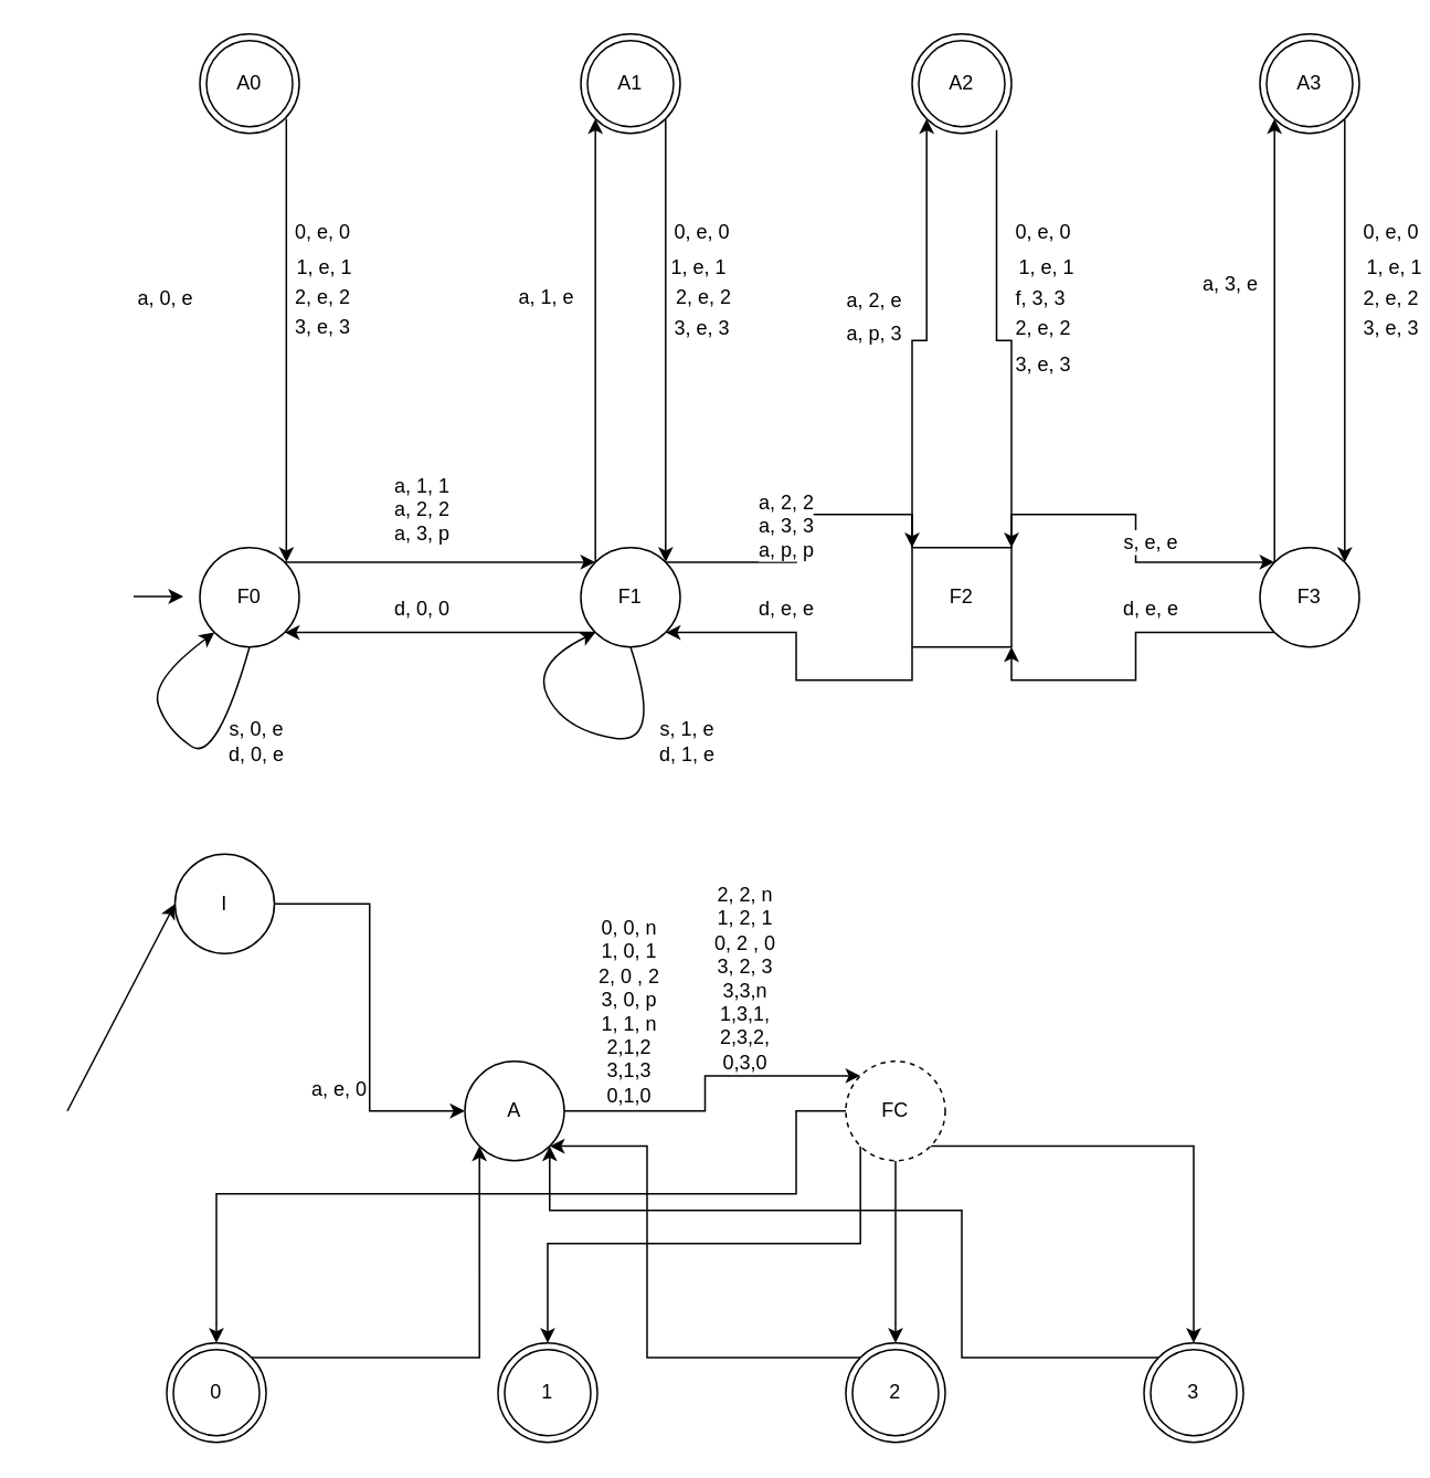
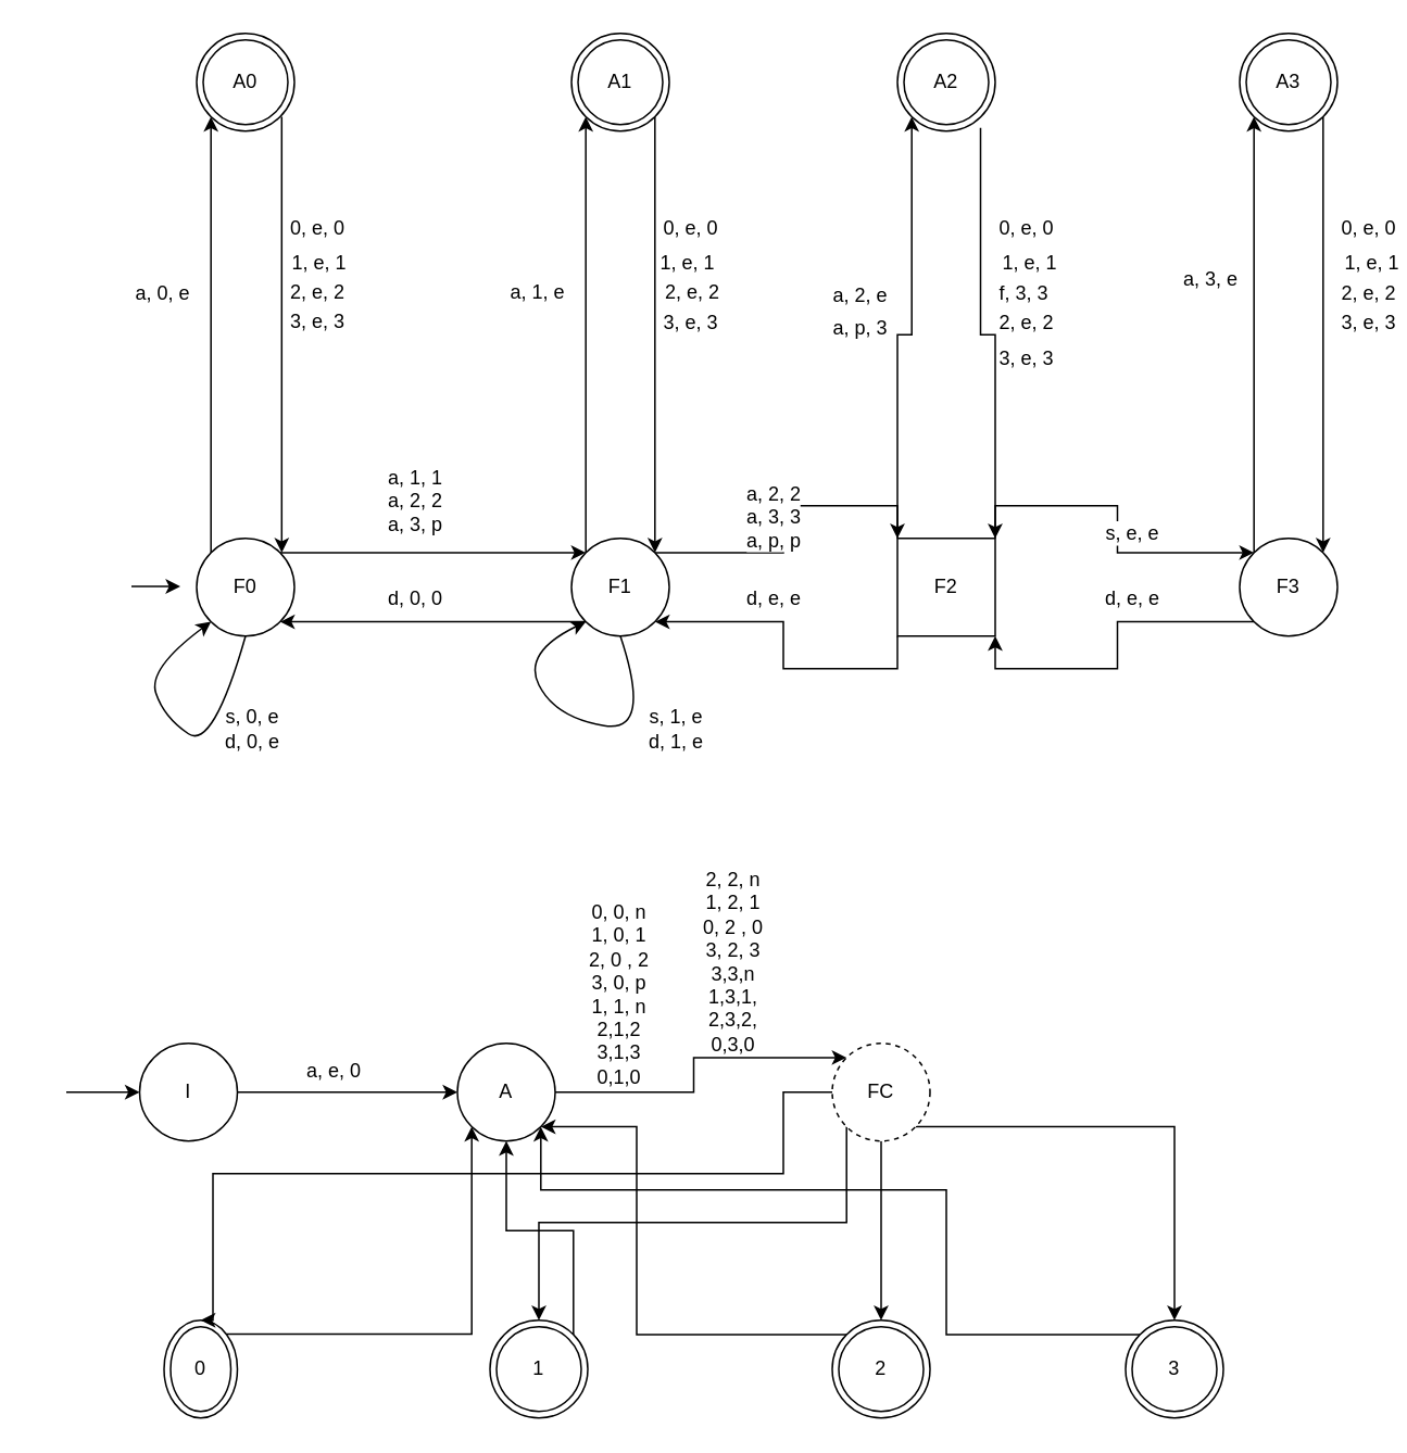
+ <mxCell id="3" style="edgeStyle=orthogonalEdgeStyle;rounded=0;orthogonalLoop=1;jettySize=auto;html=1;fontFamily=Helvetica;fontSize=12;fontColor=default;exitX=0;exitY=0;exitDx=0;exitDy=0;entryX=0;entryY=1;entryDx=0;entryDy=0;" parent="1" source="5" target="19" edge="1"><mxGeometry relative="1" as="geometry"><mxPoint x="100" y="260" as="sourcePoint" /></mxGeometry></mxCell>
- <mxCell id="69" value="&lt;span style=&quot;background-color: transparent; color: light-dark(rgb(0, 0, 0), rgb(255, 255, 255));&quot;&gt;I&lt;/span&gt;" style="ellipse;whiteSpace=wrap;html=1;aspect=fixed;" vertex="1" parent="1"><mxGeometry x="105" y="515" width="60" height="60" as="geometry" /></mxCell>
+ <mxCell id="69" value="&lt;span style=&quot;background-color: transparent; color: light-dark(rgb(0, 0, 0), rgb(255, 255, 255));&quot;&gt;I&lt;/span&gt;" style="ellipse;whiteSpace=wrap;html=1;aspect=fixed;" vertex="1" parent="1"><mxGeometry x="85" y="640" width="60" height="60" as="geometry" /></mxCell>
+ <mxCell id="60" style="edgeStyle=orthogonalEdgeStyle;rounded=0;orthogonalLoop=1;jettySize=auto;html=1;exitX=1;exitY=0;exitDx=0;exitDy=0;entryX=0.5;entryY=1;entryDx=0;entryDy=0;" edge="1" parent="1" source="61" target="67"><mxGeometry relative="1" as="geometry" /></mxCell>
- <mxCell id="59" value="0" style="ellipse;shape=doubleEllipse;whiteSpace=wrap;html=1;aspect=fixed;strokeColor=default;align=center;verticalAlign=middle;fontFamily=Helvetica;fontSize=12;fontColor=default;fillColor=default;" vertex="1" parent="1"><mxGeometry x="100" y="810" width="60" height="60" as="geometry" /></mxCell>
+ <mxCell id="59" value="0" style="ellipse;shape=doubleEllipse;whiteSpace=wrap;html=1;aspect=fixed;strokeColor=default;align=center;verticalAlign=middle;fontFamily=Helvetica;fontSize=12;fontColor=default;fillColor=default;" vertex="1" parent="1"><mxGeometry x="100" y="810" width="45" height="60" as="geometry" /></mxCell>
